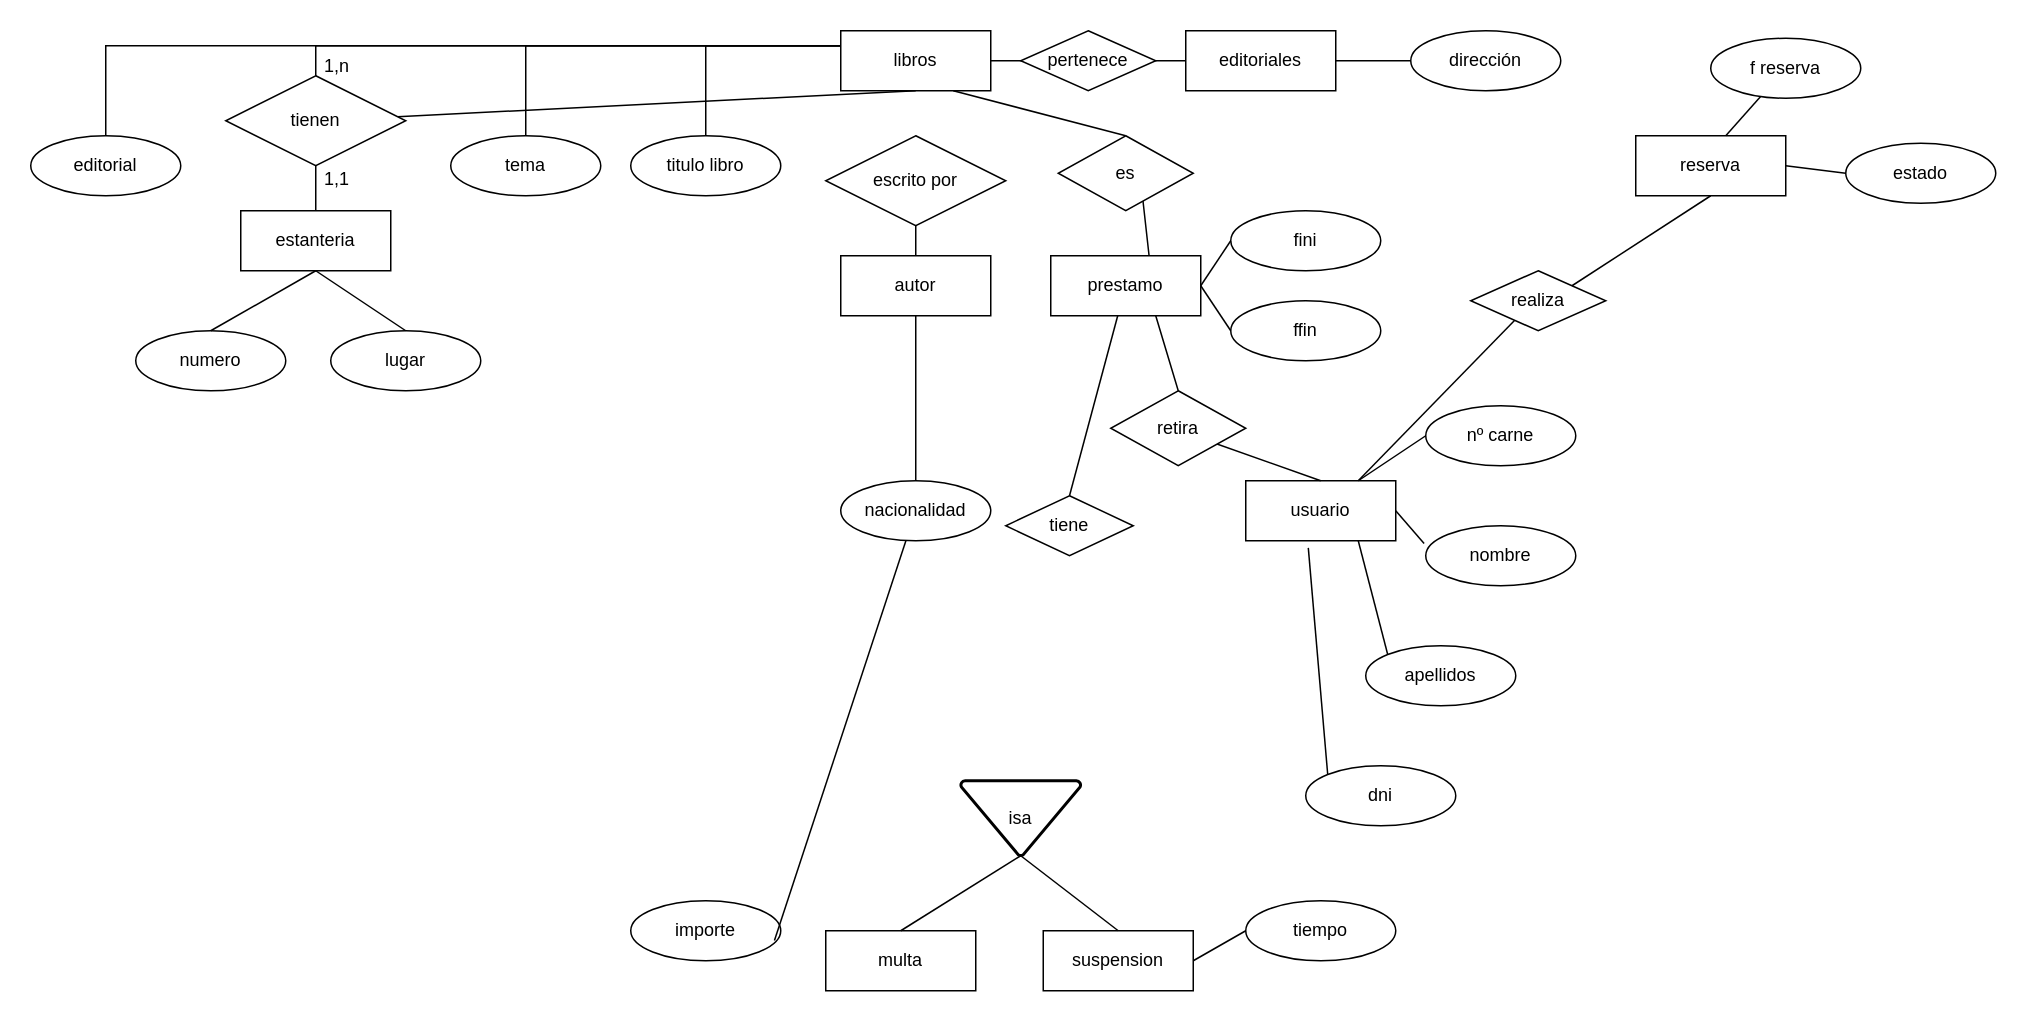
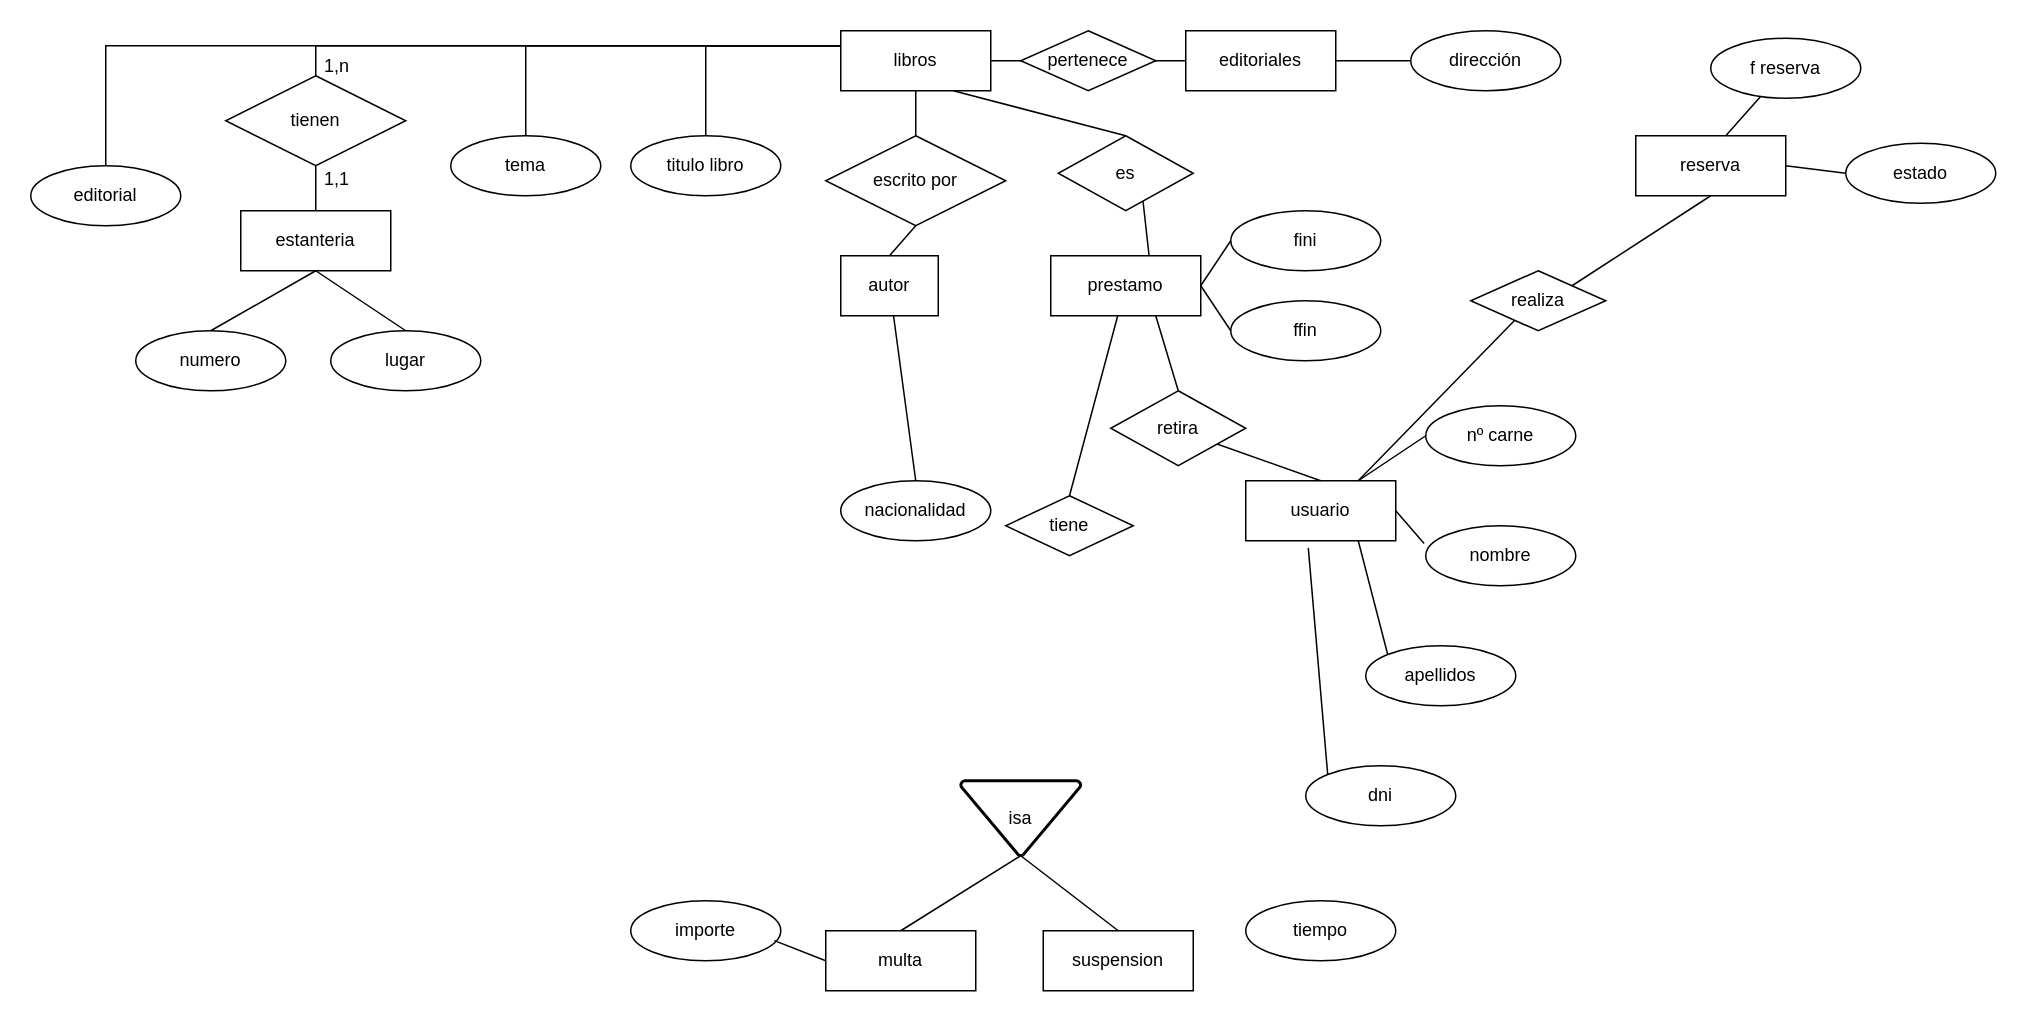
- <mxCell id="13" value="" style="endArrow=none;html=1;rounded=0;exitX=0.5;exitY=1;exitDx=0;exitDy=0;" edge="1" parent="1" source="2" target="19"><mxGeometry relative="1" as="geometry"><mxPoint x="360" y="420" as="sourcePoint" /><mxPoint x="520" y="420" as="targetPoint" /></mxGeometry></mxCell>
+ <mxCell id="13" value="" style="endArrow=none;html=1;rounded=0;exitX=0.5;exitY=1;exitDx=0;exitDy=0;entryX=0.5;entryY=0;entryDx=0;entryDy=0;" edge="1" parent="1" source="2" target="12"><mxGeometry relative="1" as="geometry"><mxPoint x="360" y="420" as="sourcePoint" /><mxPoint x="520" y="420" as="targetPoint" /></mxGeometry></mxCell>
- <mxCell id="7" value="editorial" style="ellipse;whiteSpace=wrap;html=1;align=center;" vertex="1" parent="1"><mxGeometry x="20" y="90" width="100" height="40" as="geometry" /></mxCell>
+ <mxCell id="7" value="editorial" style="ellipse;whiteSpace=wrap;html=1;align=center;" vertex="1" parent="1"><mxGeometry x="20" y="110" width="100" height="40" as="geometry" /></mxCell>
- <mxCell id="5" value="autor" style="whiteSpace=wrap;html=1;align=center;" vertex="1" parent="1"><mxGeometry x="560" y="170" width="100" height="40" as="geometry" /></mxCell>
+ <mxCell id="5" value="autor" style="whiteSpace=wrap;html=1;align=center;" vertex="1" parent="1"><mxGeometry x="560" y="170" width="65" height="40" as="geometry" /></mxCell>
- <mxCell id="59" value="" style="endArrow=none;html=1;rounded=0;exitX=0.958;exitY=0.664;exitDx=0;exitDy=0;exitPerimeter=0;" edge="1" parent="1" source="57" target="6"><mxGeometry relative="1" as="geometry"><mxPoint x="650" y="360" as="sourcePoint" /><mxPoint x="810" y="360" as="targetPoint" /></mxGeometry></mxCell>
+ <mxCell id="59" value="" style="endArrow=none;html=1;rounded=0;entryX=0;entryY=0.5;entryDx=0;entryDy=0;exitX=0.958;exitY=0.664;exitDx=0;exitDy=0;exitPerimeter=0;" edge="1" parent="1" source="57" target="53"><mxGeometry relative="1" as="geometry"><mxPoint x="650" y="360" as="sourcePoint" /><mxPoint x="810" y="360" as="targetPoint" /></mxGeometry></mxCell>
- <mxCell id="60" value="" style="endArrow=none;html=1;rounded=0;entryX=0;entryY=0.5;entryDx=0;entryDy=0;exitX=1;exitY=0.5;exitDx=0;exitDy=0;" edge="1" parent="1" source="54" target="58"><mxGeometry relative="1" as="geometry"><mxPoint x="640" y="360" as="sourcePoint" /><mxPoint x="800" y="360" as="targetPoint" /></mxGeometry></mxCell>
